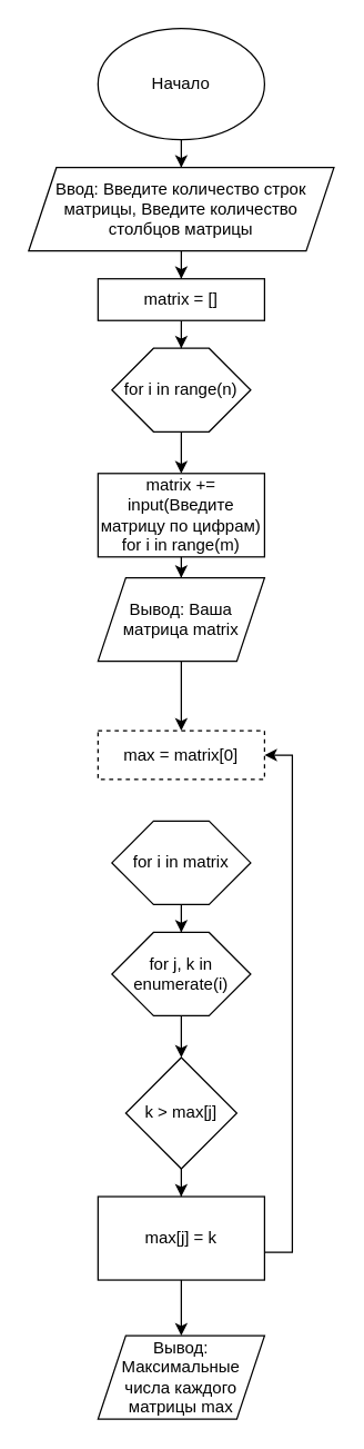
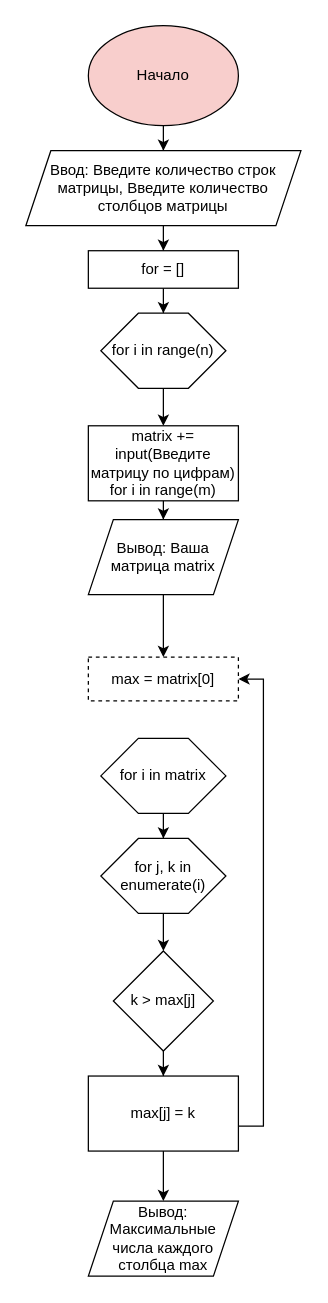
- <mxCell id="3" value="Начало" style="ellipse;whiteSpace=wrap;html=1;" vertex="1" parent="1"><mxGeometry x="70" y="20" width="120" height="80" as="geometry" /></mxCell>
+ <mxCell id="3" value="Начало" style="ellipse;whiteSpace=wrap;html=1;fillColor=#f8cecc;" vertex="1" parent="1"><mxGeometry x="70" y="20" width="120" height="80" as="geometry" /></mxCell>
- <mxCell id="7" value="matrix = []" style="rounded=0;whiteSpace=wrap;html=1;" vertex="1" parent="1"><mxGeometry x="70" y="200" width="120" height="30" as="geometry" /></mxCell>
+ <mxCell id="7" value="for = []" style="rounded=0;whiteSpace=wrap;html=1;" vertex="1" parent="1"><mxGeometry x="70" y="200" width="120" height="30" as="geometry" /></mxCell>
- <mxCell id="24" value="Вывод: Максимальные числа каждого матрицы max" style="shape=parallelogram;perimeter=parallelogramPerimeter;whiteSpace=wrap;html=1;fixedSize=1;" vertex="1" parent="1"><mxGeometry x="70" y="960" width="120" height="60" as="geometry" /></mxCell>
+ <mxCell id="24" value="Вывод: Максимальные числа каждого столбца max" style="shape=parallelogram;perimeter=parallelogramPerimeter;whiteSpace=wrap;html=1;fixedSize=1;" vertex="1" parent="1"><mxGeometry x="70" y="960" width="120" height="60" as="geometry" /></mxCell>
